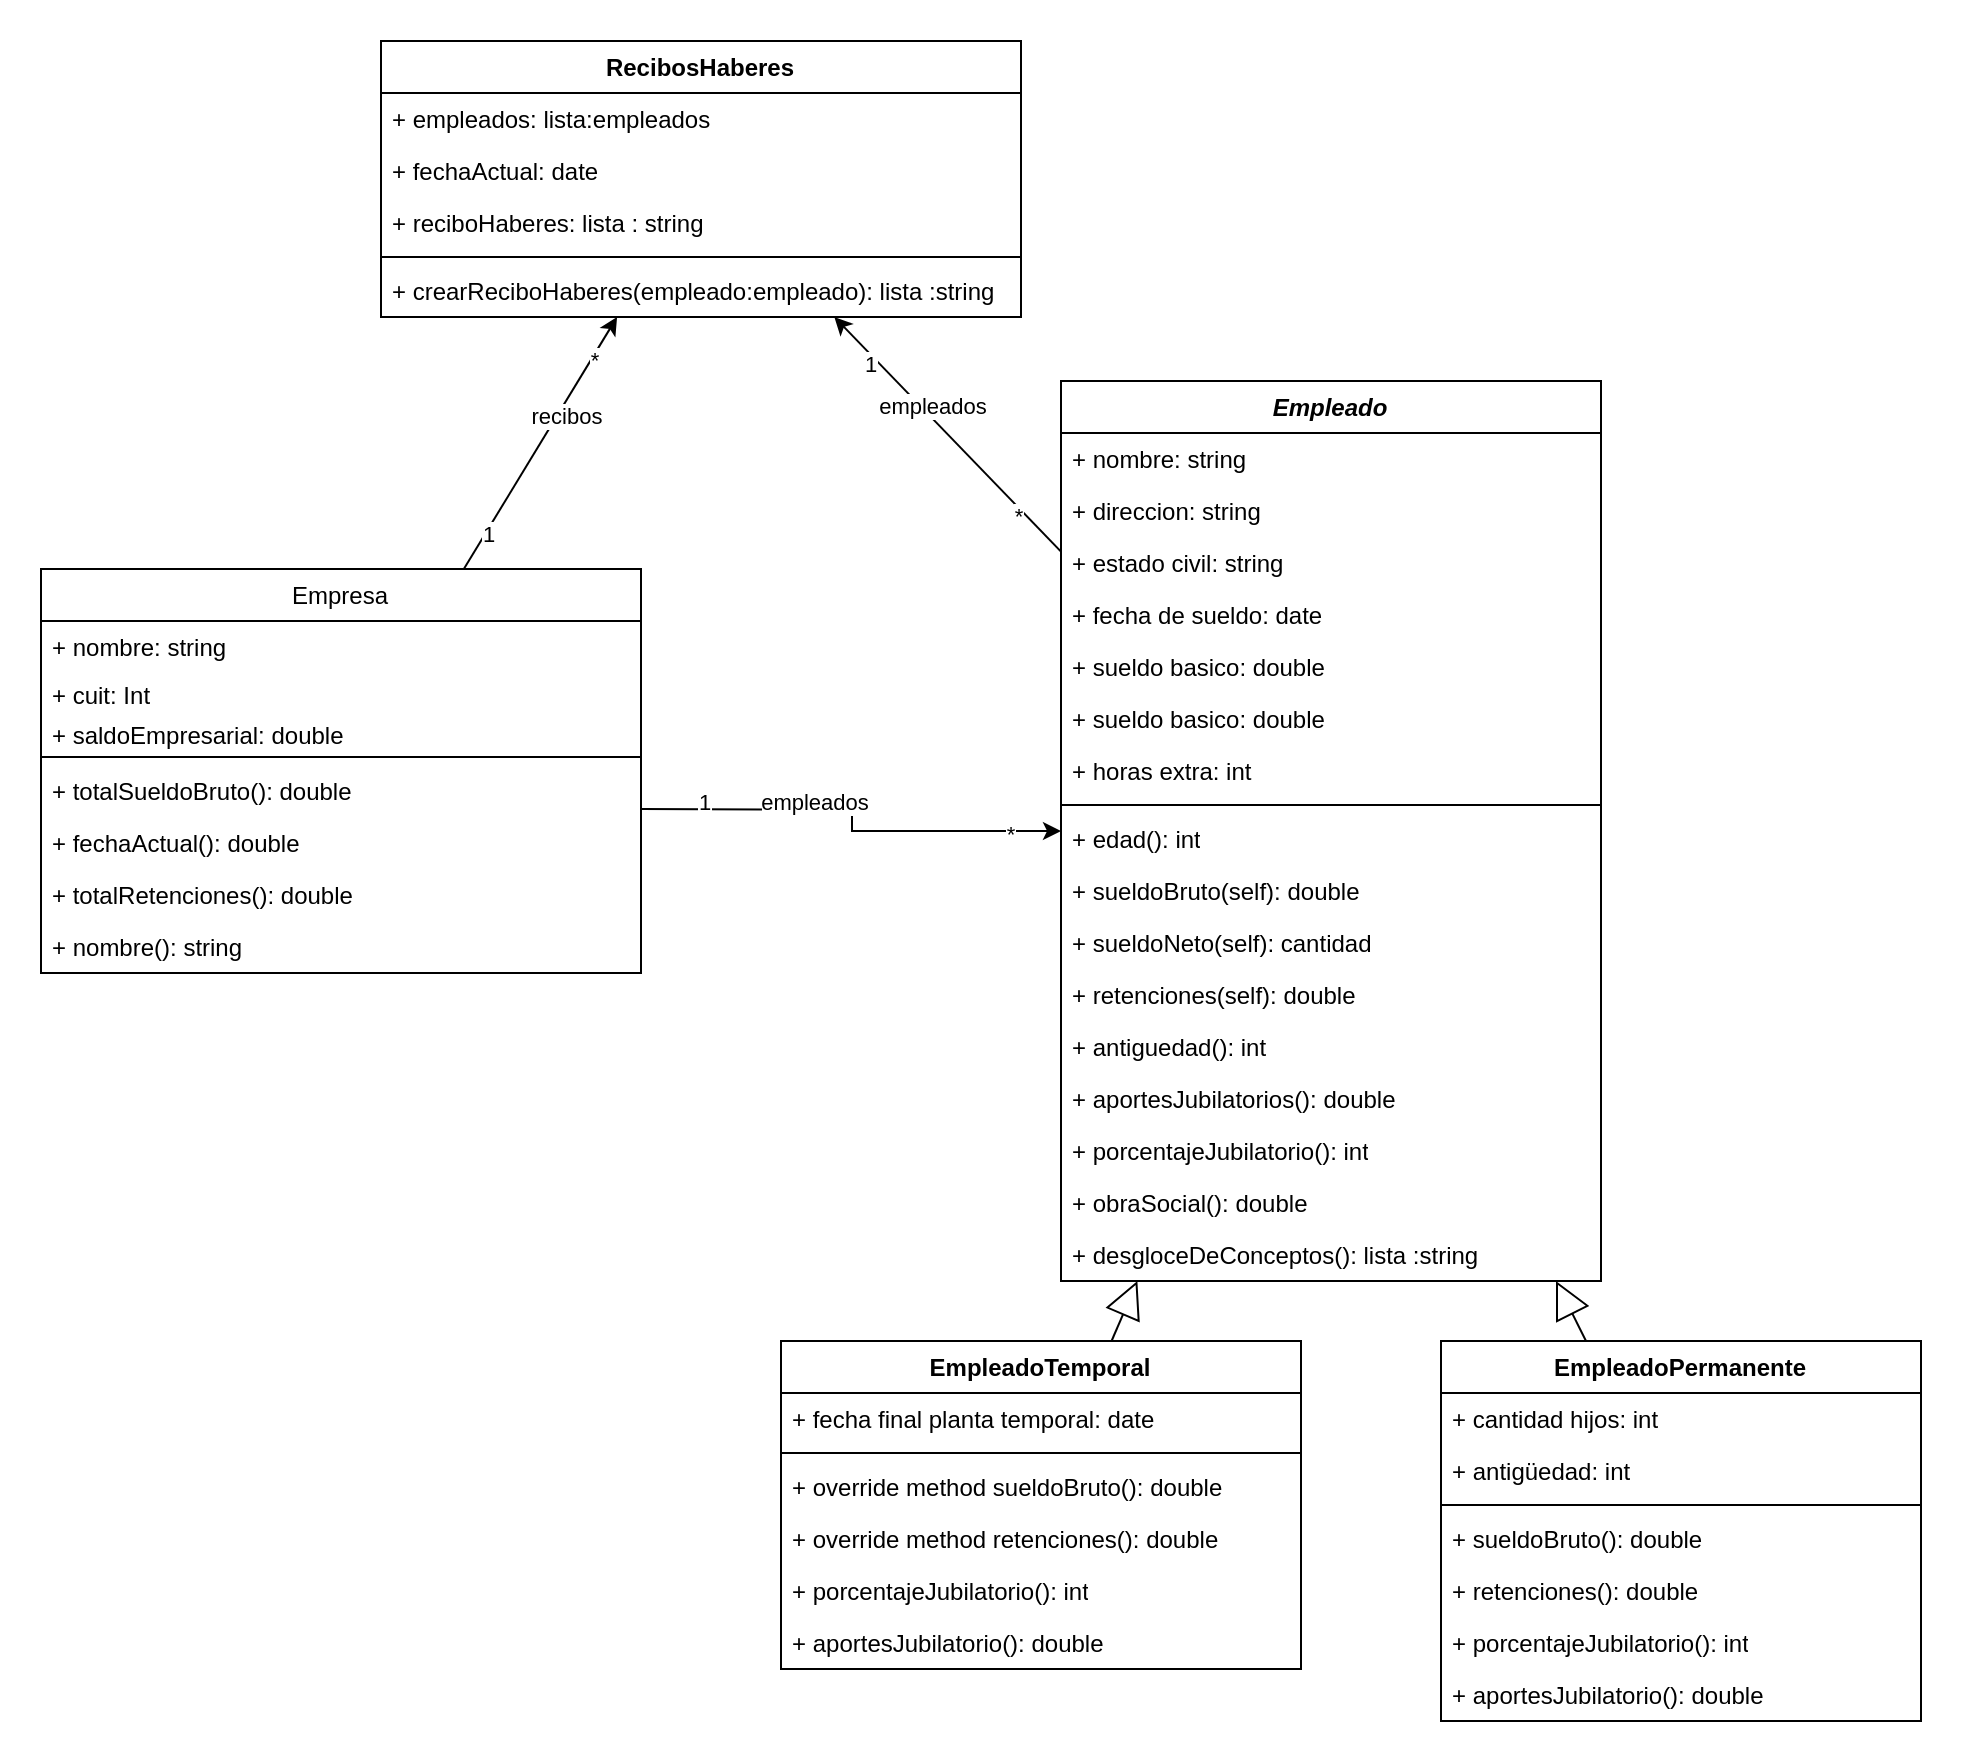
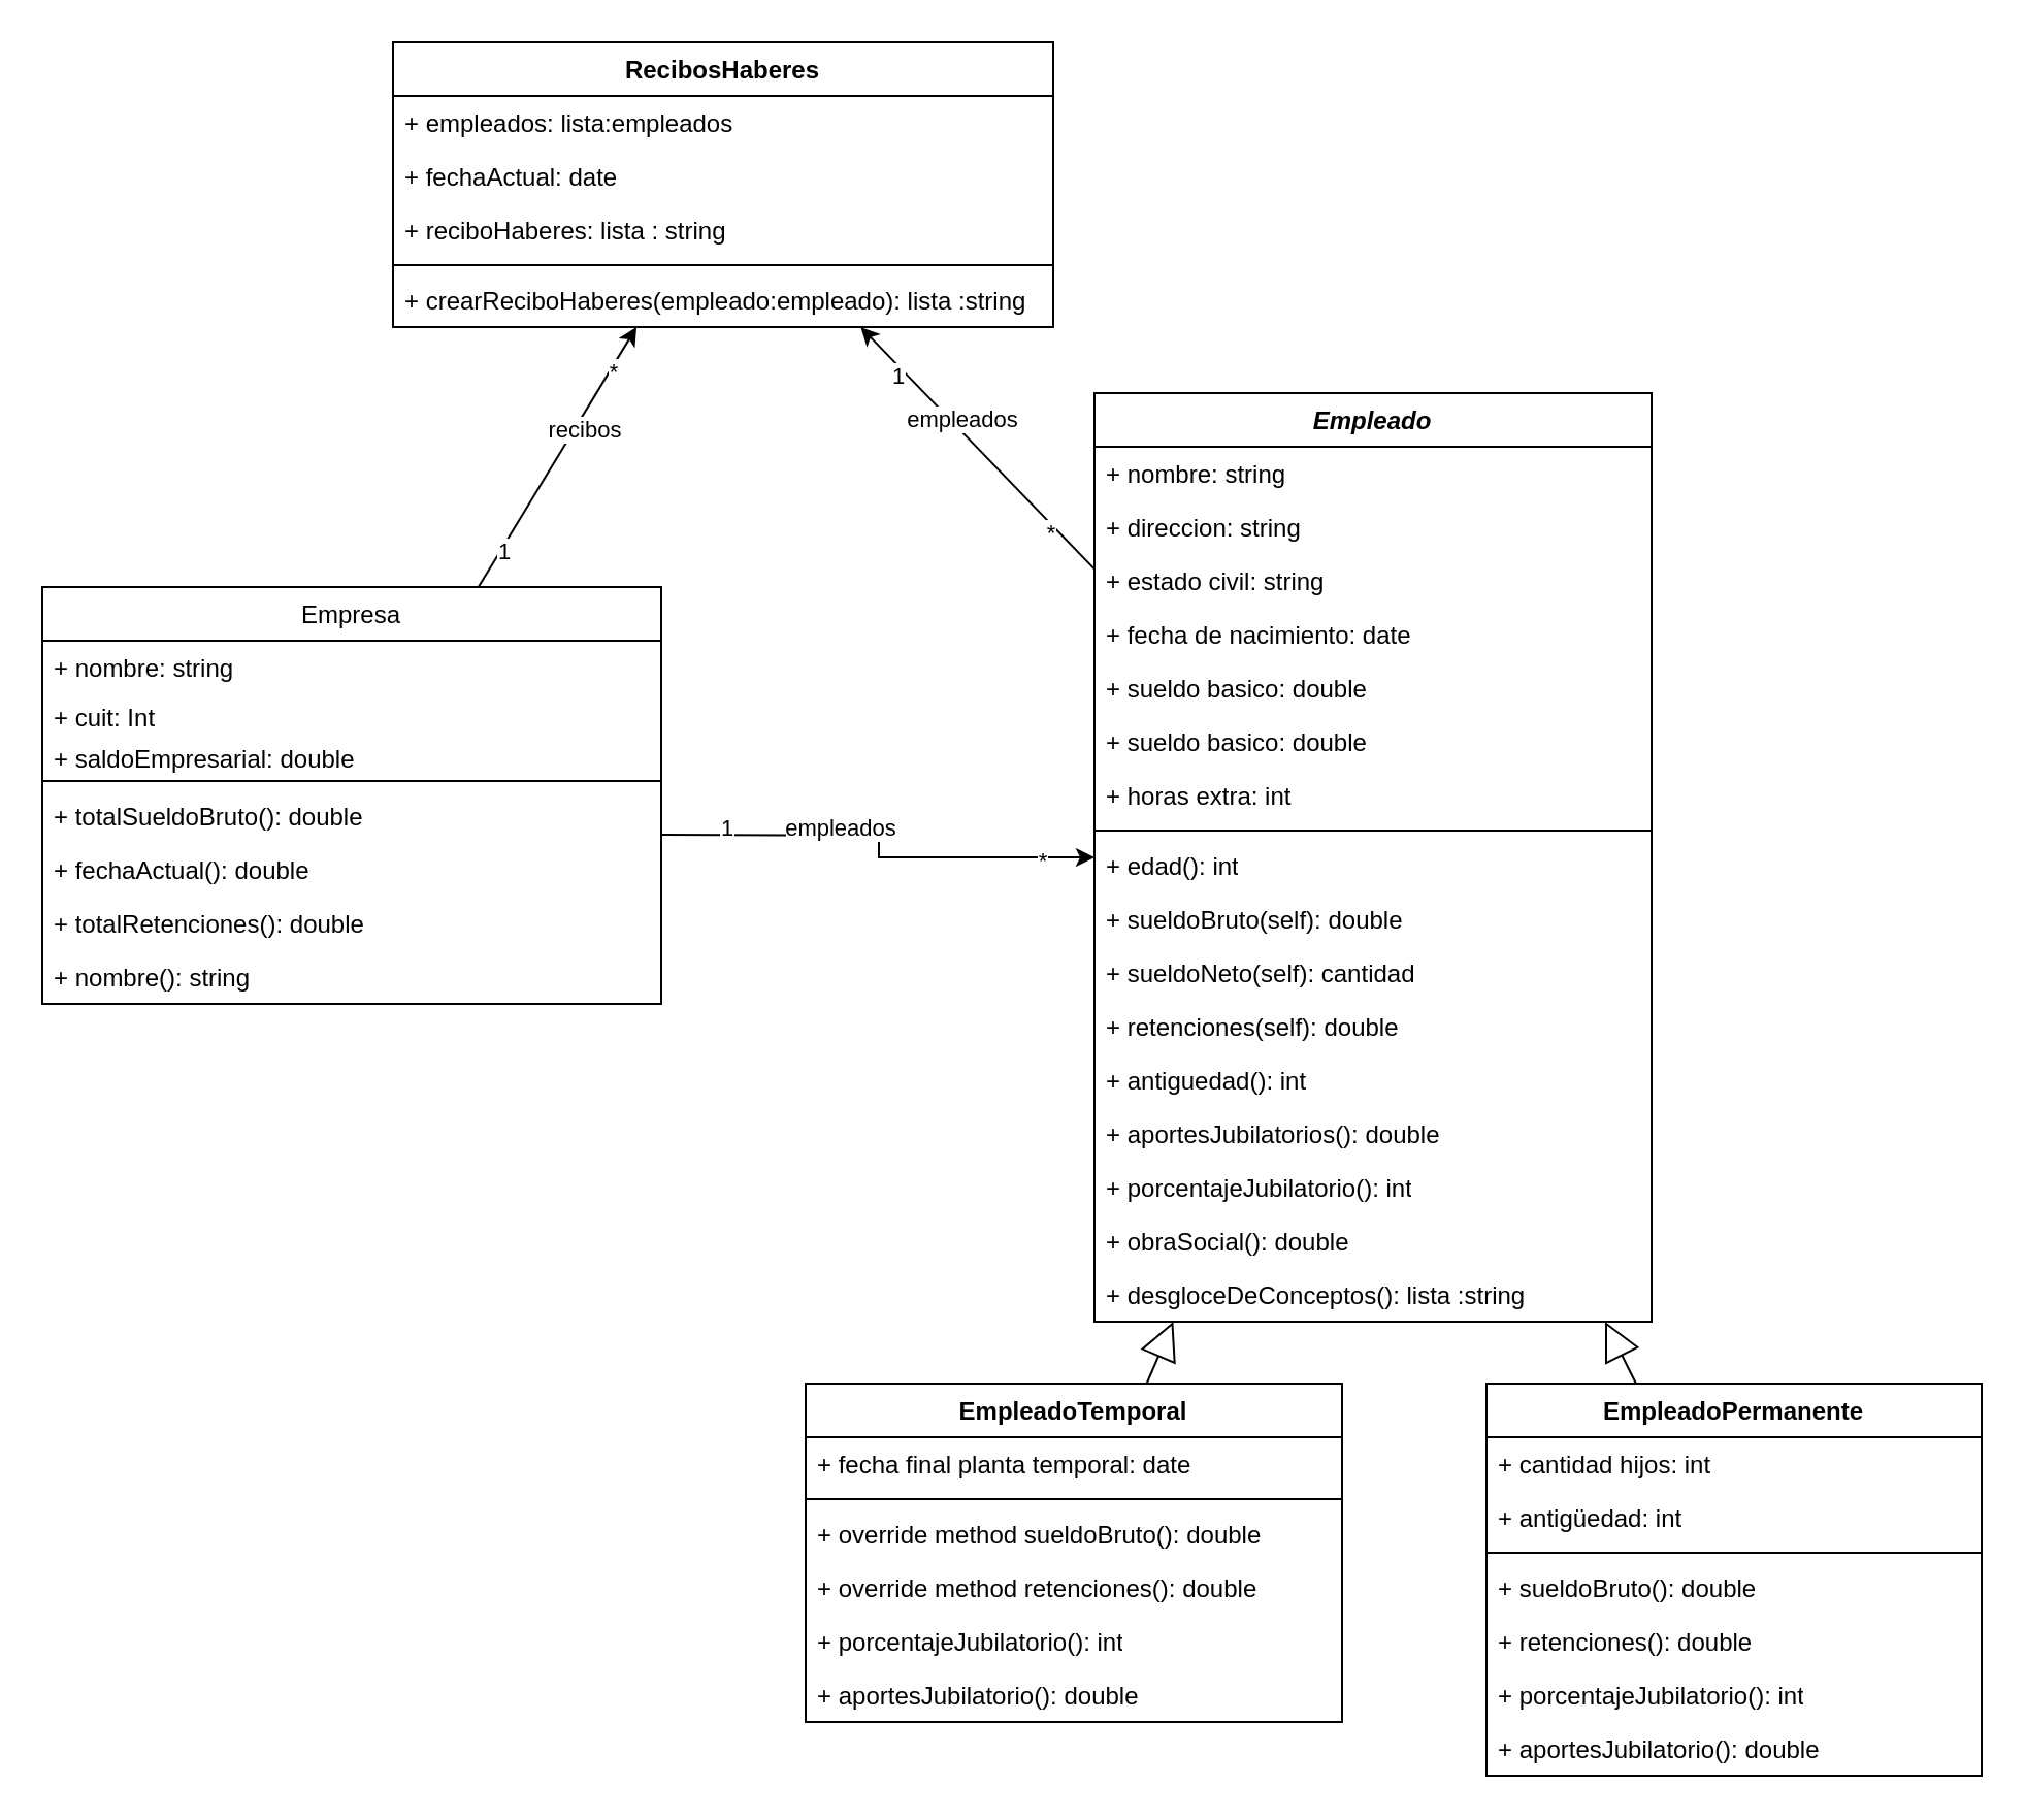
- <mxCell id="23" value="+ fecha de sueldo: date" style="text;strokeColor=none;fillColor=none;align=left;verticalAlign=top;spacingLeft=4;spacingRight=4;overflow=hidden;rotatable=0;points=[[0,0.5],[1,0.5]];portConstraint=eastwest;whiteSpace=wrap;html=1;" parent="19" vertex="1"><mxGeometry y="104" width="270" height="26" as="geometry" /></mxCell>
+ <mxCell id="23" value="+ fecha de nacimiento: date" style="text;strokeColor=none;fillColor=none;align=left;verticalAlign=top;spacingLeft=4;spacingRight=4;overflow=hidden;rotatable=0;points=[[0,0.5],[1,0.5]];portConstraint=eastwest;whiteSpace=wrap;html=1;" parent="19" vertex="1"><mxGeometry y="104" width="270" height="26" as="geometry" /></mxCell>
